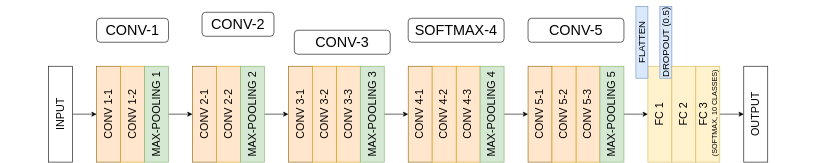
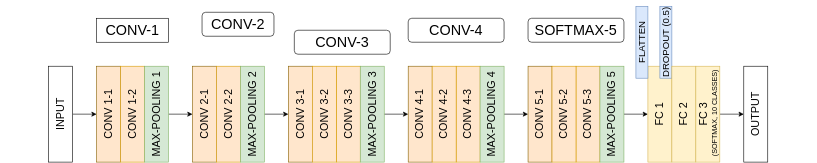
- <mxCell id="34" value="&lt;font style=&quot;font-size: 24px&quot;&gt;CONV-1&lt;/font&gt;" style="rounded=1;whiteSpace=wrap;html=1;" parent="1" vertex="1"><mxGeometry x="160" y="30" width="120" height="40" as="geometry" /></mxCell>
+ <mxCell id="34" value="&lt;font style=&quot;font-size: 24px&quot;&gt;CONV-1&lt;/font&gt;" style="whiteSpace=wrap;html=1;rounded=0;" parent="1" vertex="1"><mxGeometry x="160" y="30" width="120" height="40" as="geometry" /></mxCell>
- <mxCell id="37" value="&lt;font style=&quot;font-size: 24px&quot;&gt;SOFTMAX-4&lt;/font&gt;" style="rounded=1;whiteSpace=wrap;html=1;" parent="1" vertex="1"><mxGeometry x="680" y="30" width="160" height="40" as="geometry" /></mxCell>
+ <mxCell id="37" value="&lt;font style=&quot;font-size: 24px&quot;&gt;CONV-4&lt;/font&gt;" style="rounded=1;whiteSpace=wrap;html=1;" parent="1" vertex="1"><mxGeometry x="680" y="30" width="160" height="40" as="geometry" /></mxCell>
- <mxCell id="38" value="&lt;font style=&quot;font-size: 24px&quot;&gt;CONV-5&lt;/font&gt;" style="rounded=1;whiteSpace=wrap;html=1;" parent="1" vertex="1"><mxGeometry x="880" y="30" width="160" height="40" as="geometry" /></mxCell>
+ <mxCell id="38" value="&lt;font style=&quot;font-size: 24px&quot;&gt;SOFTMAX-5&lt;/font&gt;" style="rounded=1;whiteSpace=wrap;html=1;" parent="1" vertex="1"><mxGeometry x="880" y="30" width="160" height="40" as="geometry" /></mxCell>
